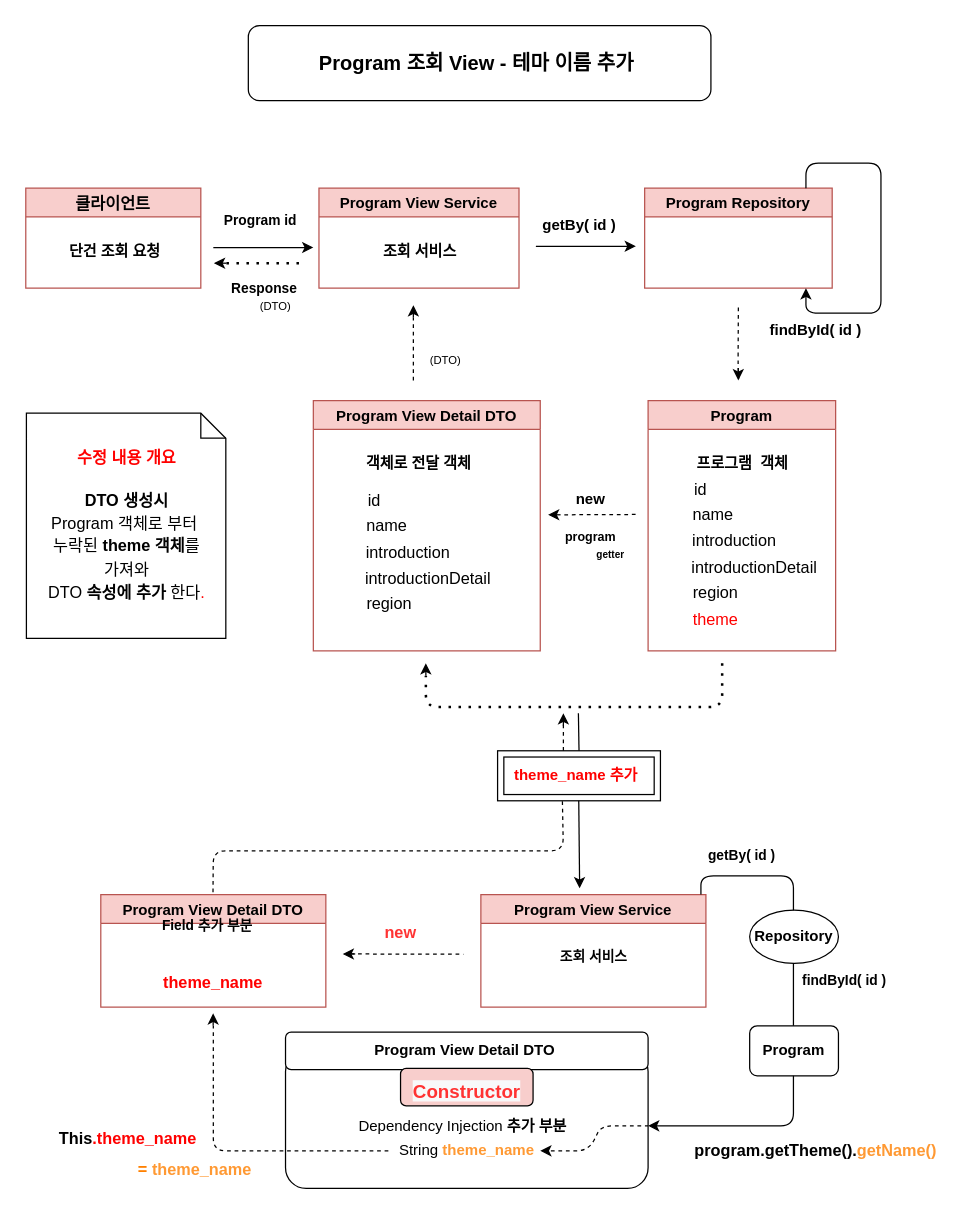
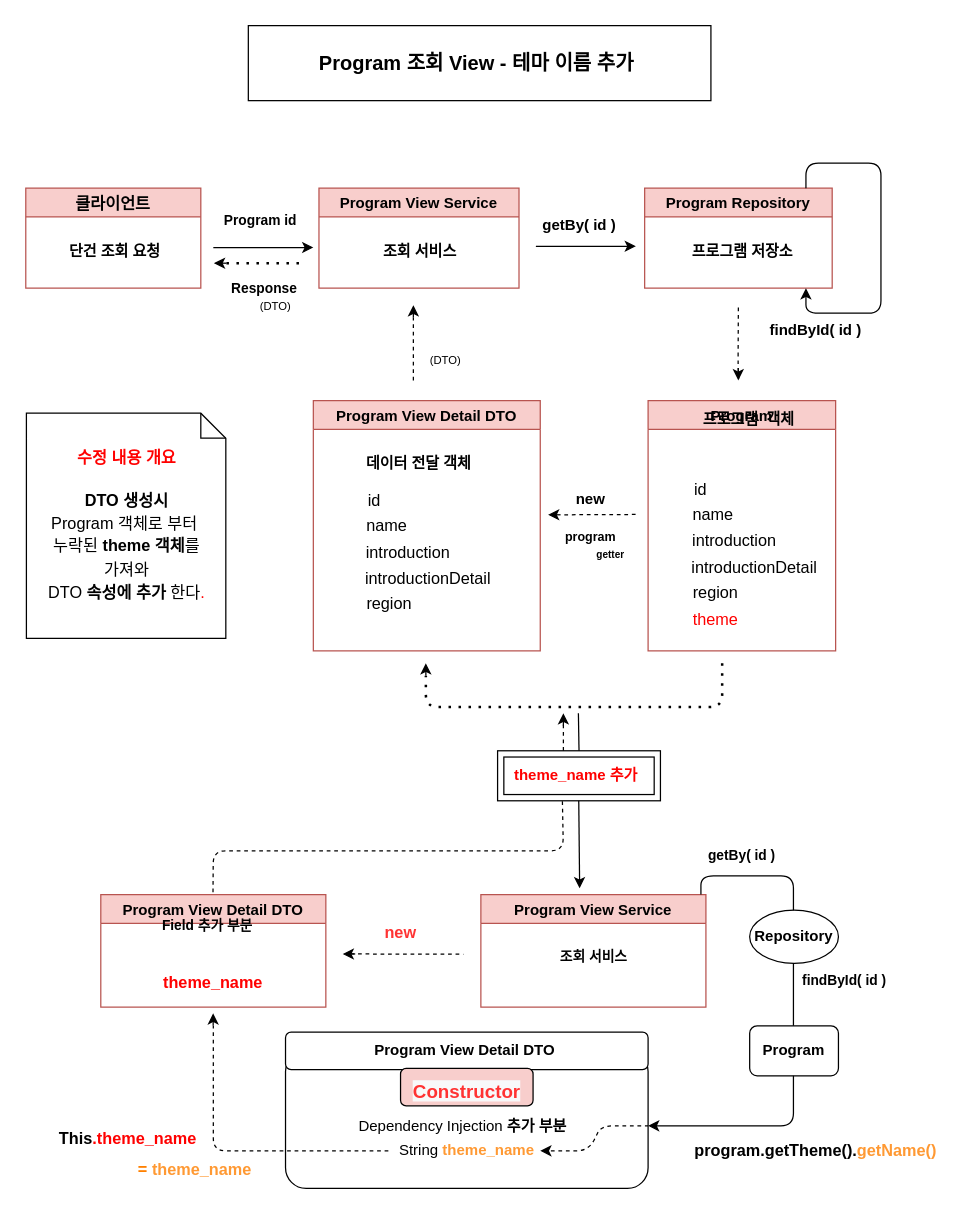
- <mxCell id="38" value="Program 조회 View - 테마 이름 추가&amp;nbsp;" style="whiteSpace=wrap;html=1;fontSize=16;fontStyle=1;rounded=1;" vertex="1" parent="1"><mxGeometry x="198" y="20" width="370" height="60" as="geometry" /></mxCell>
+ <mxCell id="38" value="Program 조회 View - 테마 이름 추가&amp;nbsp;" style="rounded=0;whiteSpace=wrap;html=1;fontSize=16;fontStyle=1;" vertex="1" parent="1"><mxGeometry x="198" y="20" width="370" height="60" as="geometry" /></mxCell>
+ <mxCell id="7" value="&lt;font style=&quot;font-size: 12px&quot;&gt;프로그램 저장소&lt;/font&gt;" style="text;html=1;align=center;verticalAlign=middle;resizable=0;points=[];autosize=1;fontSize=12;fontStyle=1;" vertex="1" parent="6"><mxGeometry x="28" y="41" width="100" height="20" as="geometry" /></mxCell>
- <mxCell id="10" value="&lt;font style=&quot;font-size: 12px&quot;&gt;객체로 전달 객체&lt;/font&gt;" style="text;html=1;align=center;verticalAlign=middle;resizable=0;points=[];autosize=1;fontSize=12;fontStyle=1;" vertex="1" parent="9"><mxGeometry x="28.75" y="40" width="110" height="20" as="geometry" /></mxCell>
+ <mxCell id="10" value="&lt;font style=&quot;font-size: 12px&quot;&gt;데이터 전달 객체&lt;/font&gt;" style="text;html=1;align=center;verticalAlign=middle;resizable=0;points=[];autosize=1;fontSize=12;fontStyle=1;" vertex="1" parent="9"><mxGeometry x="28.75" y="40" width="110" height="20" as="geometry" /></mxCell>
- <mxCell id="20" value="&lt;font style=&quot;font-size: 12px&quot;&gt;프로그램&amp;nbsp; 객체&lt;/font&gt;" style="text;html=1;align=center;verticalAlign=middle;resizable=0;points=[];autosize=1;fontSize=12;fontStyle=1;" vertex="1" parent="19"><mxGeometry x="30" y="40" width="90" height="20" as="geometry" /></mxCell>
+ <mxCell id="20" value="&lt;font style=&quot;font-size: 12px&quot;&gt;프로그램&amp;nbsp; 객체&lt;/font&gt;" style="text;html=1;align=center;verticalAlign=middle;resizable=0;points=[];autosize=1;fontSize=12;fontStyle=1;" vertex="1" parent="19"><mxGeometry x="35" y="5" width="90" height="20" as="geometry" /></mxCell>
